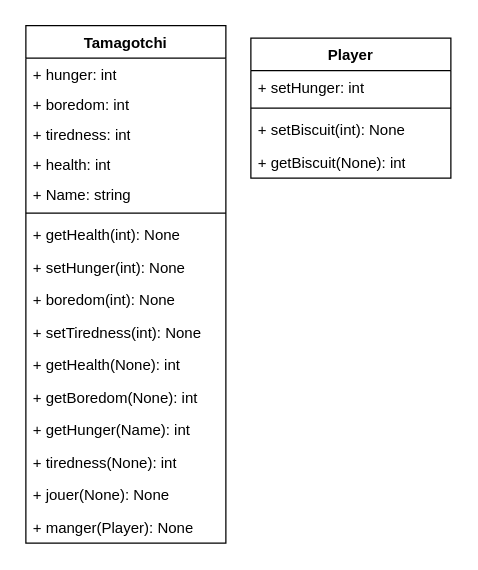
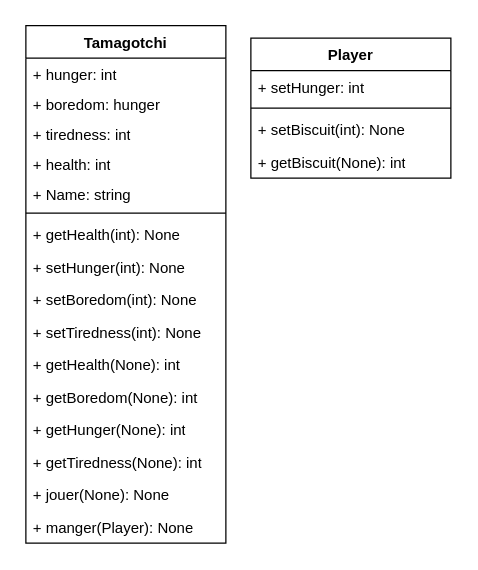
- <mxCell id="4" value="+ boredom: int" style="text;strokeColor=none;fillColor=none;align=left;verticalAlign=top;spacingLeft=4;spacingRight=4;overflow=hidden;rotatable=0;points=[[0,0.5],[1,0.5]];portConstraint=eastwest;whiteSpace=wrap;html=1;" vertex="1" parent="2"><mxGeometry y="50" width="160" height="24" as="geometry" /></mxCell>
+ <mxCell id="4" value="+ boredom: hunger" style="text;strokeColor=none;fillColor=none;align=left;verticalAlign=top;spacingLeft=4;spacingRight=4;overflow=hidden;rotatable=0;points=[[0,0.5],[1,0.5]];portConstraint=eastwest;whiteSpace=wrap;html=1;" vertex="1" parent="2"><mxGeometry y="50" width="160" height="24" as="geometry" /></mxCell>
- <mxCell id="11" value="+ boredom(int): None" style="text;strokeColor=none;fillColor=none;align=left;verticalAlign=top;spacingLeft=4;spacingRight=4;overflow=hidden;rotatable=0;points=[[0,0.5],[1,0.5]];portConstraint=eastwest;whiteSpace=wrap;html=1;" vertex="1" parent="2"><mxGeometry y="206" width="160" height="26" as="geometry" /></mxCell>
+ <mxCell id="11" value="+ setBoredom(int): None" style="text;strokeColor=none;fillColor=none;align=left;verticalAlign=top;spacingLeft=4;spacingRight=4;overflow=hidden;rotatable=0;points=[[0,0.5],[1,0.5]];portConstraint=eastwest;whiteSpace=wrap;html=1;" vertex="1" parent="2"><mxGeometry y="206" width="160" height="26" as="geometry" /></mxCell>
- <mxCell id="15" value="+ getHunger(Name): int" style="text;strokeColor=none;fillColor=none;align=left;verticalAlign=top;spacingLeft=4;spacingRight=4;overflow=hidden;rotatable=0;points=[[0,0.5],[1,0.5]];portConstraint=eastwest;whiteSpace=wrap;html=1;" vertex="1" parent="2"><mxGeometry y="310" width="160" height="26" as="geometry" /></mxCell>
+ <mxCell id="15" value="+ getHunger(None): int" style="text;strokeColor=none;fillColor=none;align=left;verticalAlign=top;spacingLeft=4;spacingRight=4;overflow=hidden;rotatable=0;points=[[0,0.5],[1,0.5]];portConstraint=eastwest;whiteSpace=wrap;html=1;" vertex="1" parent="2"><mxGeometry y="310" width="160" height="26" as="geometry" /></mxCell>
- <mxCell id="16" value="+ tiredness(None): int" style="text;strokeColor=none;fillColor=none;align=left;verticalAlign=top;spacingLeft=4;spacingRight=4;overflow=hidden;rotatable=0;points=[[0,0.5],[1,0.5]];portConstraint=eastwest;whiteSpace=wrap;html=1;" vertex="1" parent="2"><mxGeometry y="336" width="160" height="26" as="geometry" /></mxCell>
+ <mxCell id="16" value="+ getTiredness(None): int" style="text;strokeColor=none;fillColor=none;align=left;verticalAlign=top;spacingLeft=4;spacingRight=4;overflow=hidden;rotatable=0;points=[[0,0.5],[1,0.5]];portConstraint=eastwest;whiteSpace=wrap;html=1;" vertex="1" parent="2"><mxGeometry y="336" width="160" height="26" as="geometry" /></mxCell>
